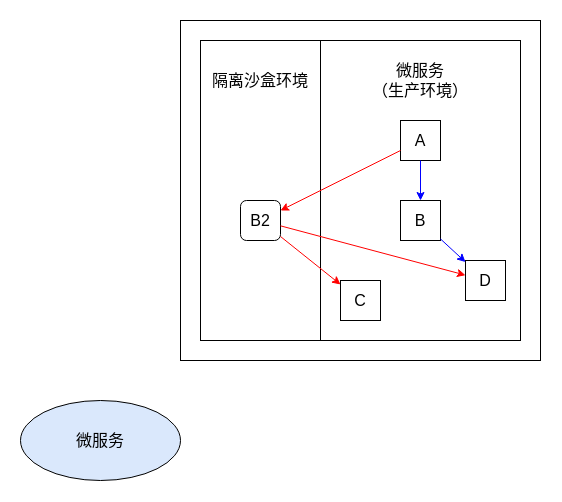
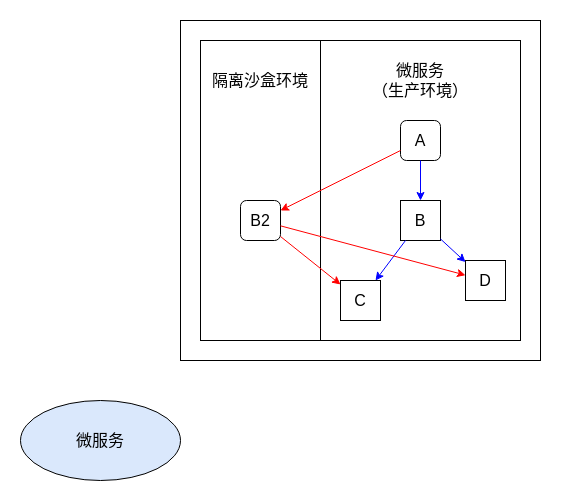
- <mxCell id="7" value="A" style="rounded=0;whiteSpace=wrap;html=1;fontSize=16;fillColor=none;" vertex="1" parent="5"><mxGeometry x="200" y="80" width="40" height="40" as="geometry" /></mxCell>
+ <mxCell id="7" value="A" style="whiteSpace=wrap;html=1;fontSize=16;fillColor=none;rounded=1;" vertex="1" parent="5"><mxGeometry x="200" y="80" width="40" height="40" as="geometry" /></mxCell>
+ <mxCell id="14" value="" style="endArrow=classic;html=1;rounded=0;fontSize=16;strokeColor=#0000FF;" edge="1" parent="5" source="8" target="9"><mxGeometry width="50" height="50" relative="1" as="geometry"><mxPoint x="230" y="130.0" as="sourcePoint" /><mxPoint x="230" y="170.0" as="targetPoint" /></mxGeometry></mxCell>
